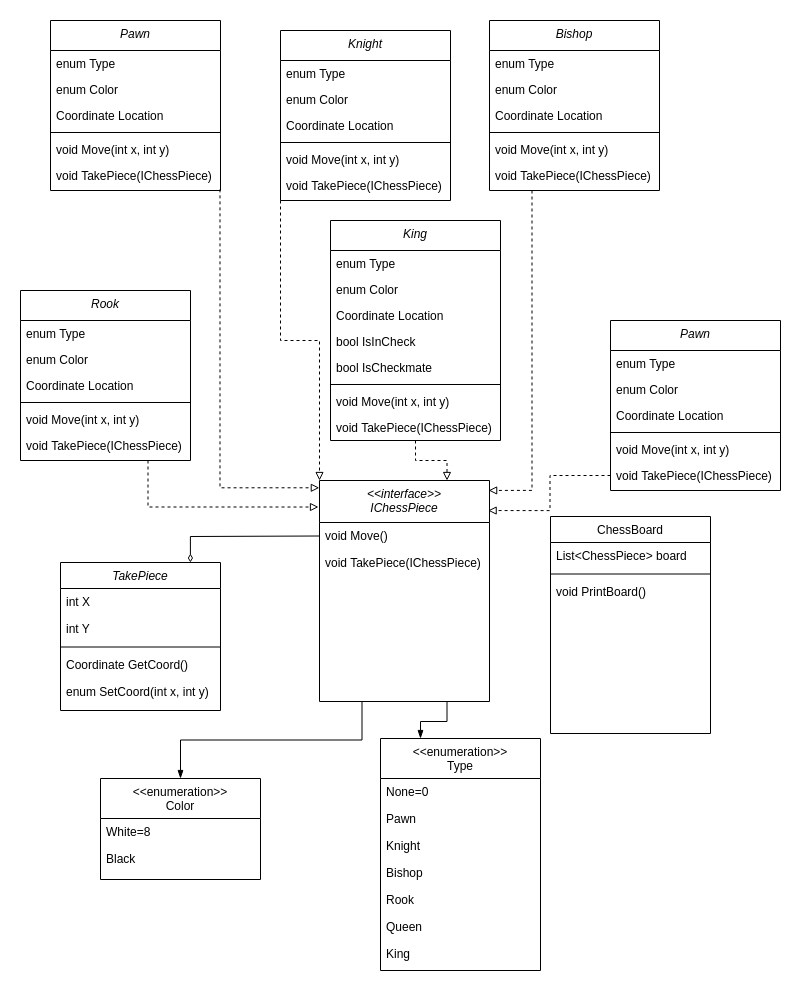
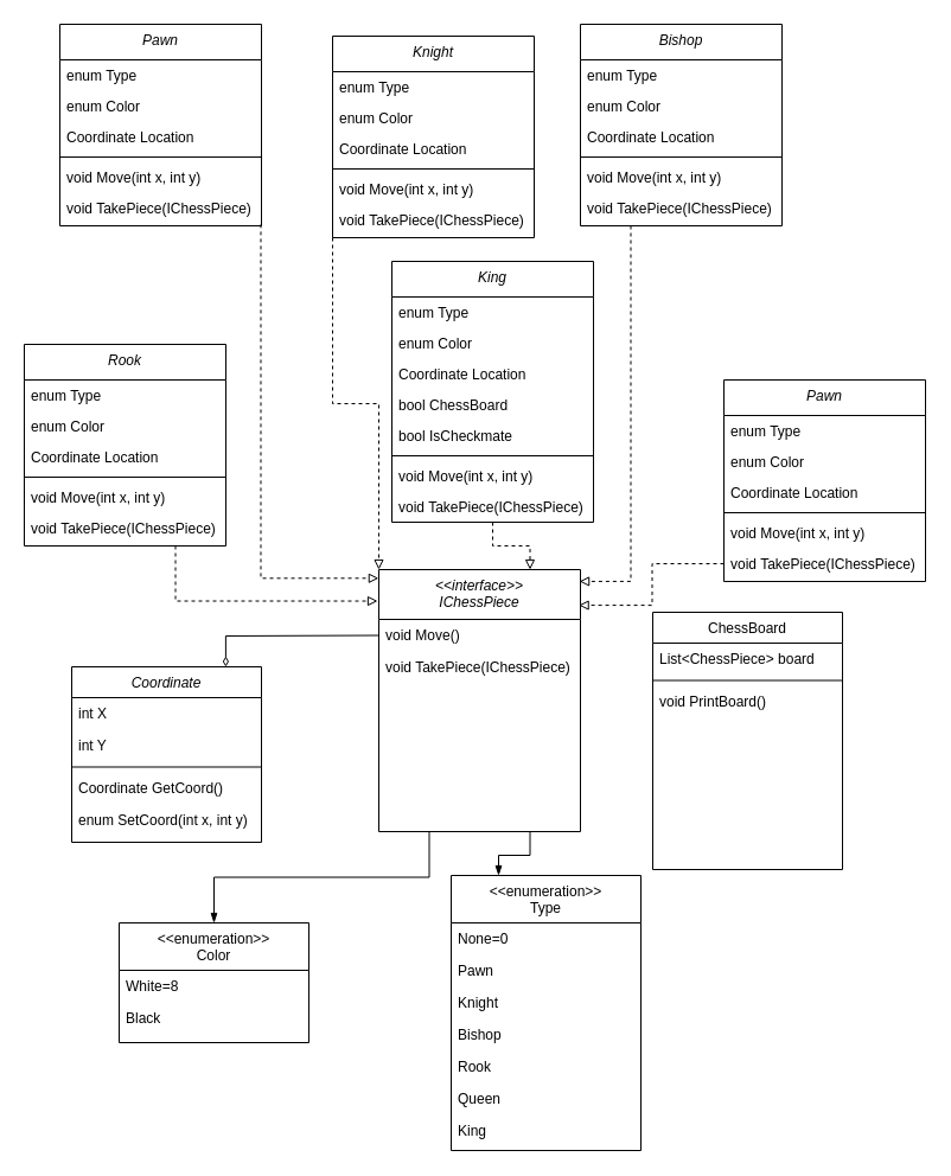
- <mxCell id="70" value="bool IsInCheck" style="text;align=left;verticalAlign=top;spacingLeft=4;spacingRight=4;overflow=hidden;rotatable=0;points=[[0,0.5],[1,0.5]];portConstraint=eastwest;" vertex="1" parent="66"><mxGeometry y="108" width="170" height="26" as="geometry" /></mxCell>
+ <mxCell id="70" value="bool ChessBoard" style="text;align=left;verticalAlign=top;spacingLeft=4;spacingRight=4;overflow=hidden;rotatable=0;points=[[0,0.5],[1,0.5]];portConstraint=eastwest;" vertex="1" parent="66"><mxGeometry y="108" width="170" height="26" as="geometry" /></mxCell>
- <mxCell id="11" value="TakePiece" style="swimlane;fontStyle=2;align=center;verticalAlign=top;childLayout=stackLayout;horizontal=1;startSize=26;horizontalStack=0;resizeParent=1;resizeLast=0;collapsible=1;marginBottom=0;rounded=0;shadow=0;strokeWidth=1;" vertex="1" parent="1"><mxGeometry x="60" y="562" width="160" height="148" as="geometry"><mxRectangle x="230" y="140" width="160" height="26" as="alternateBounds" /></mxGeometry></mxCell>
+ <mxCell id="11" value="Coordinate" style="swimlane;fontStyle=2;align=center;verticalAlign=top;childLayout=stackLayout;horizontal=1;startSize=26;horizontalStack=0;resizeParent=1;resizeLast=0;collapsible=1;marginBottom=0;rounded=0;shadow=0;strokeWidth=1;" vertex="1" parent="1"><mxGeometry x="60" y="562" width="160" height="148" as="geometry"><mxRectangle x="230" y="140" width="160" height="26" as="alternateBounds" /></mxGeometry></mxCell>
